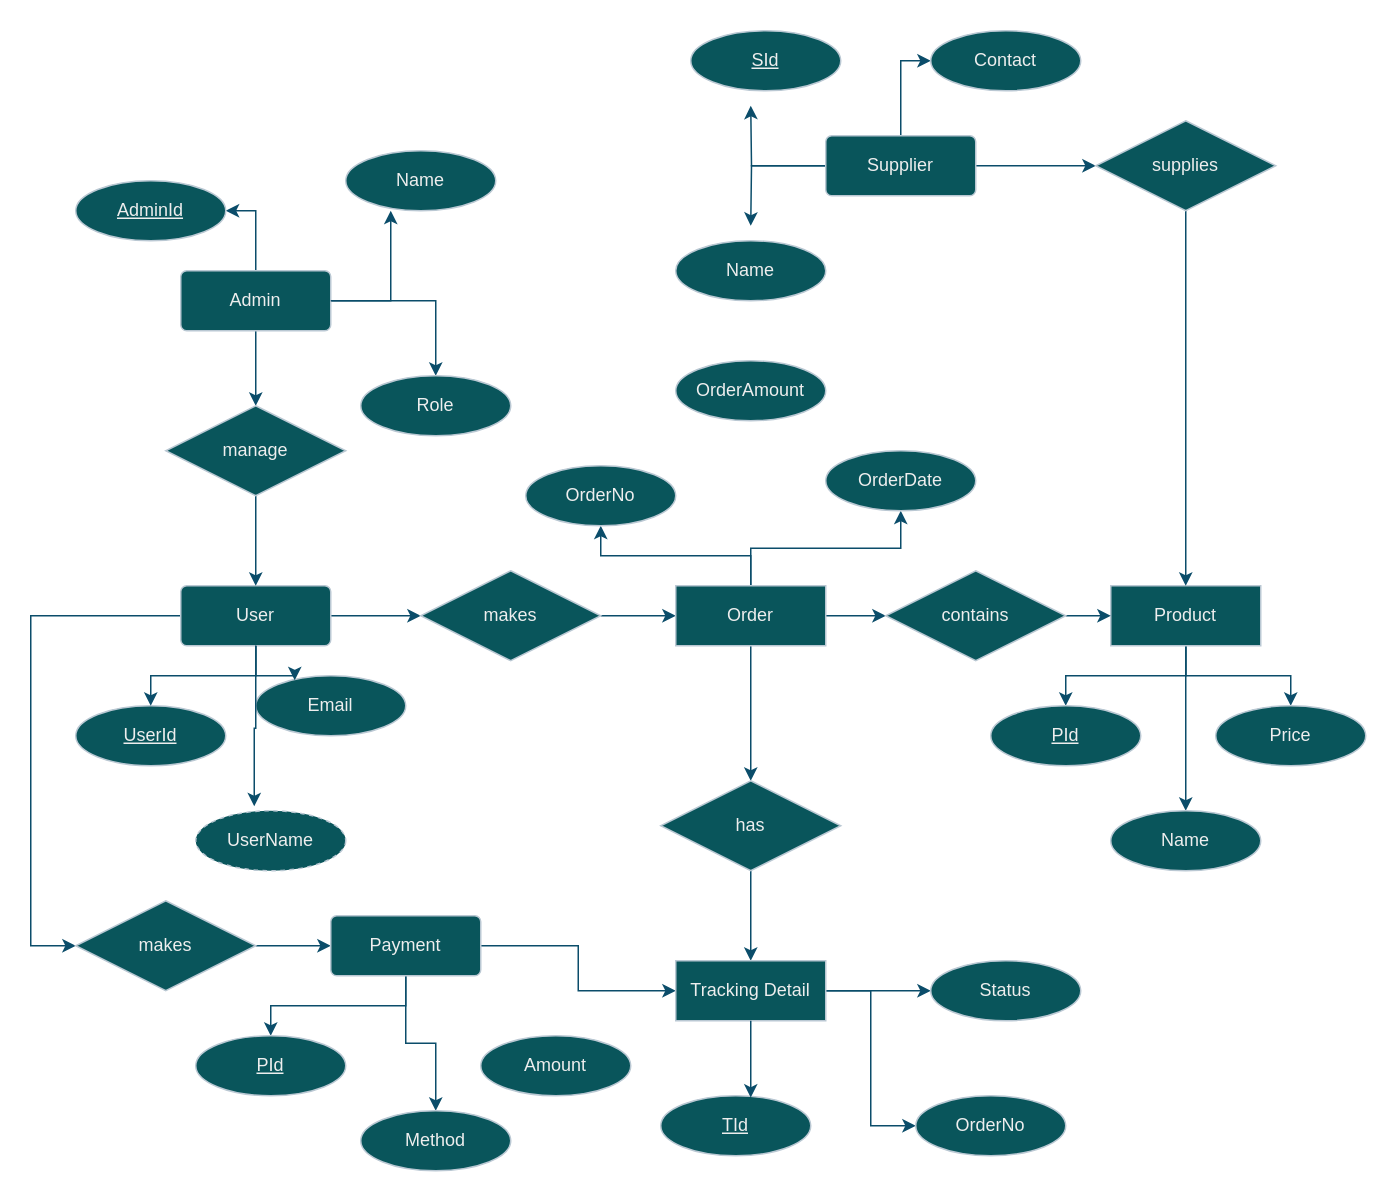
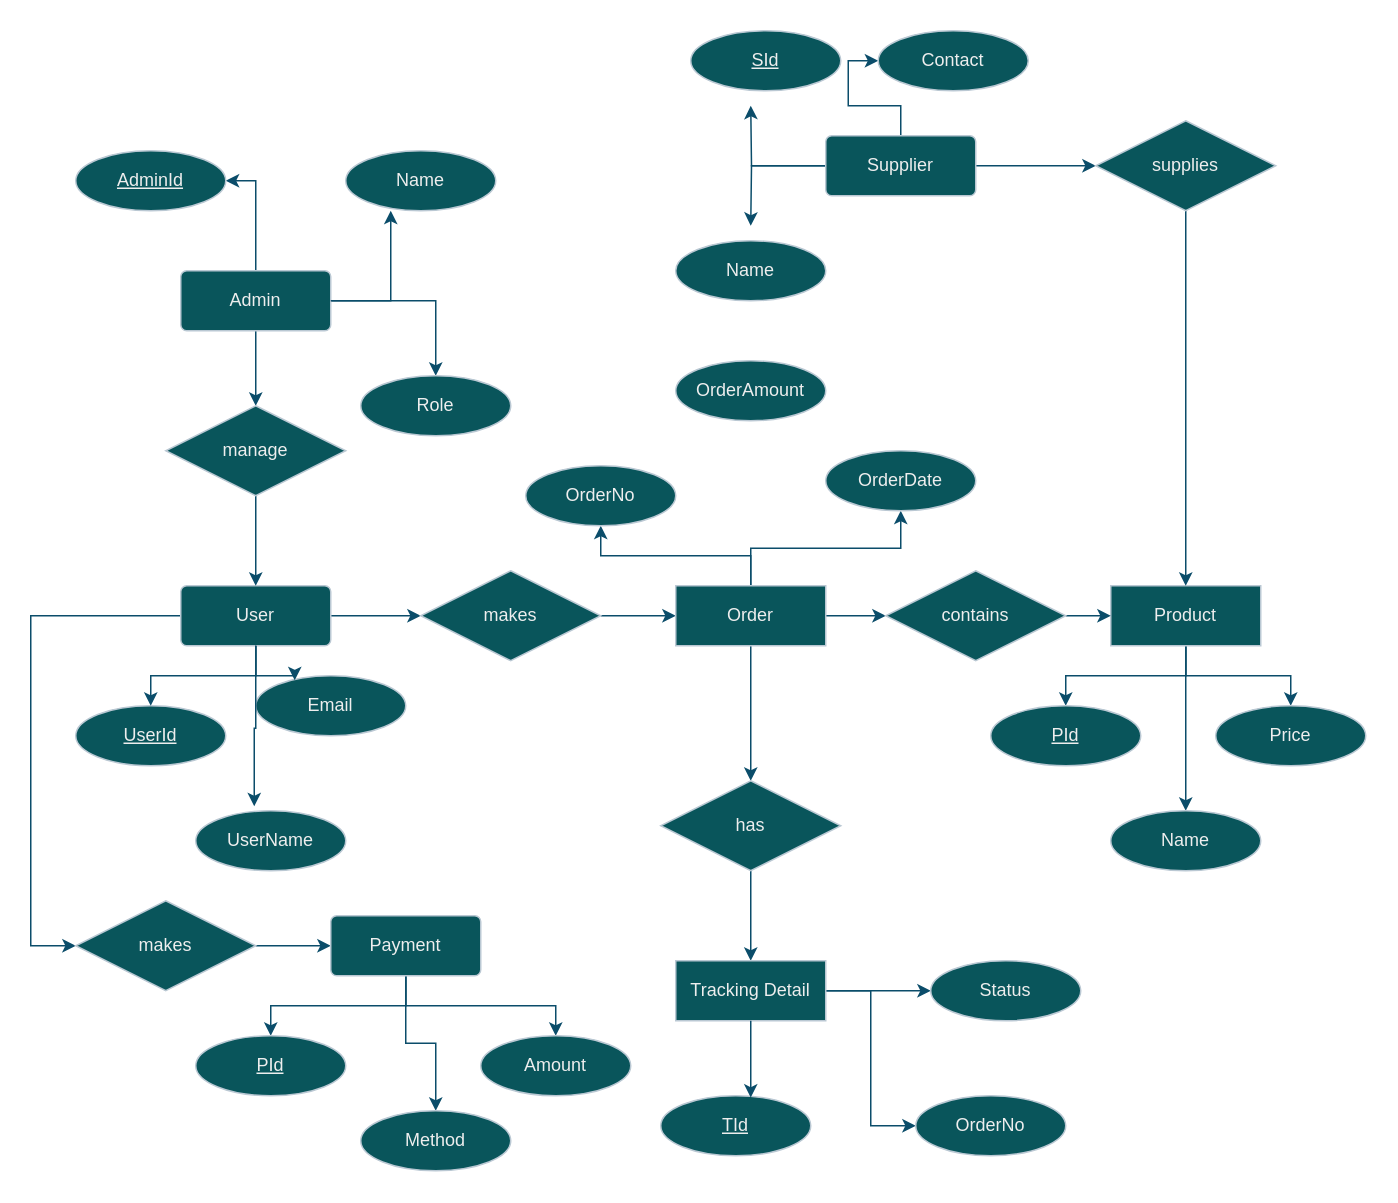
- <mxCell id="48" value="Contact" style="ellipse;whiteSpace=wrap;html=1;align=center;labelBackgroundColor=none;fillColor=#09555B;strokeColor=#BAC8D3;fontColor=#EEEEEE;" vertex="1" parent="1"><mxGeometry x="620" y="20" width="100" height="40" as="geometry" /></mxCell>
+ <mxCell id="48" value="Contact" style="ellipse;whiteSpace=wrap;html=1;align=center;labelBackgroundColor=none;fillColor=#09555B;strokeColor=#BAC8D3;fontColor=#EEEEEE;" vertex="1" parent="1"><mxGeometry x="585" y="20" width="100" height="40" as="geometry" /></mxCell>
- <mxCell id="62" value="AdminId" style="ellipse;whiteSpace=wrap;html=1;align=center;fontStyle=4;labelBackgroundColor=none;fillColor=#09555B;strokeColor=#BAC8D3;fontColor=#EEEEEE;" vertex="1" parent="1"><mxGeometry x="50" y="120" width="100" height="40" as="geometry" /></mxCell>
+ <mxCell id="62" value="AdminId" style="ellipse;whiteSpace=wrap;html=1;align=center;fontStyle=4;labelBackgroundColor=none;fillColor=#09555B;strokeColor=#BAC8D3;fontColor=#EEEEEE;" vertex="1" parent="1"><mxGeometry y="100" width="100" height="40" as="geometry" x="50" /></mxCell>
- <mxCell id="13" value="UserName" style="ellipse;whiteSpace=wrap;html=1;align=center;labelBackgroundColor=none;fillColor=#09555B;strokeColor=#BAC8D3;fontColor=#EEEEEE;dashed=1;" vertex="1" parent="1"><mxGeometry x="130" y="540" width="100" height="40" as="geometry" /></mxCell>
+ <mxCell id="13" value="UserName" style="ellipse;whiteSpace=wrap;html=1;align=center;labelBackgroundColor=none;fillColor=#09555B;strokeColor=#BAC8D3;fontColor=#EEEEEE;" vertex="1" parent="1"><mxGeometry x="130" y="540" width="100" height="40" as="geometry" /></mxCell>
- <mxCell id="34" style="edgeStyle=orthogonalEdgeStyle;rounded=0;orthogonalLoop=1;jettySize=auto;html=1;labelBackgroundColor=none;strokeColor=#0B4D6A;fontColor=default;" edge="1" parent="1" source="35" target="53"><mxGeometry relative="1" as="geometry" /></mxCell>
+ <mxCell id="34" style="edgeStyle=orthogonalEdgeStyle;rounded=0;orthogonalLoop=1;jettySize=auto;html=1;labelBackgroundColor=none;strokeColor=#0B4D6A;fontColor=default;" edge="1" parent="1" source="35" target="38"><mxGeometry relative="1" as="geometry" /></mxCell>
